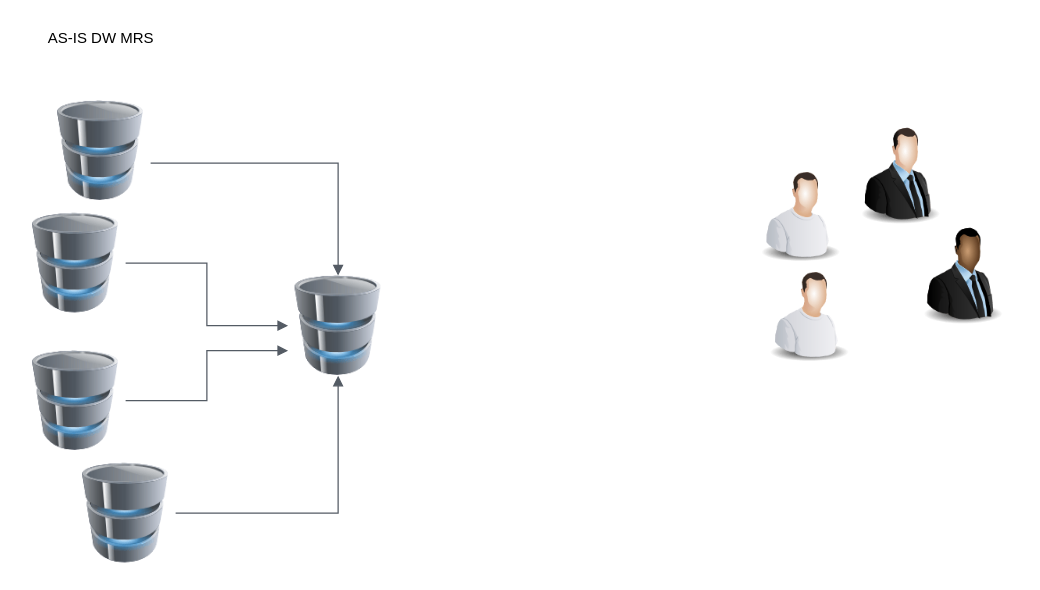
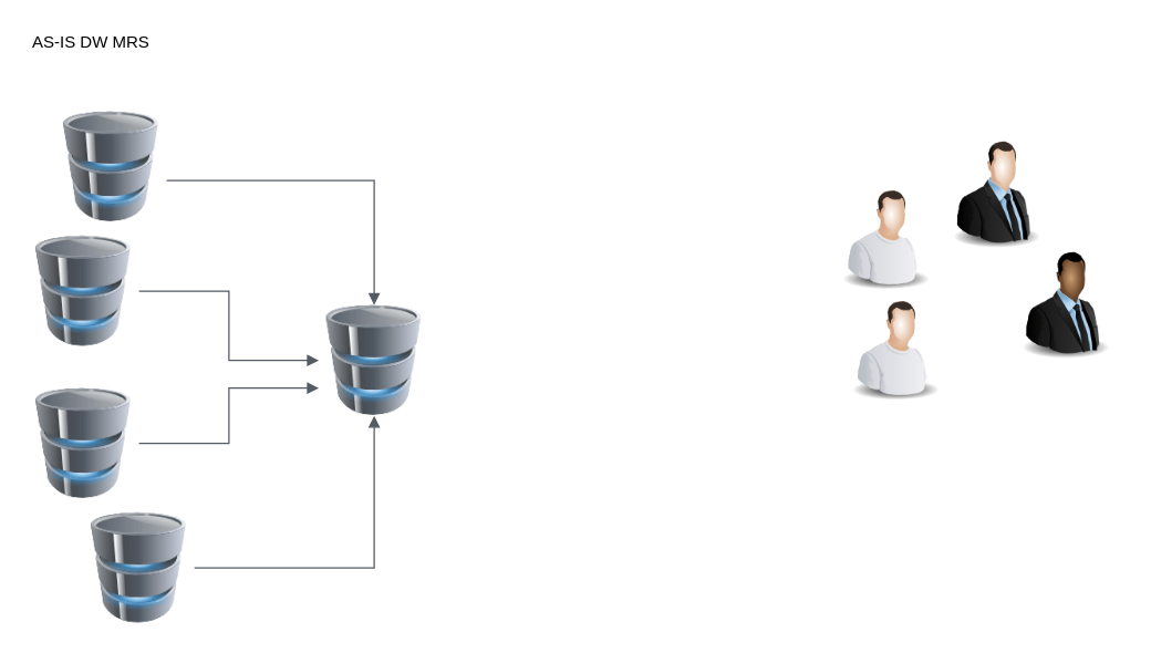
- <mxCell id="15" value="AS-IS DW MRS" style="text;html=1;resizable=0;autosize=1;align=center;verticalAlign=middle;points=[];fillColor=none;strokeColor=none;rounded=0;" vertex="1" parent="1"><mxGeometry x="30" y="20" width="100" height="20" as="geometry" /></mxCell>
+ <mxCell id="15" value="AS-IS DW MRS" style="text;html=1;resizable=0;autosize=1;align=center;verticalAlign=middle;points=[];fillColor=none;strokeColor=none;rounded=0;" vertex="1" parent="1"><mxGeometry x="15" y="20" width="100" height="20" as="geometry" /></mxCell>
